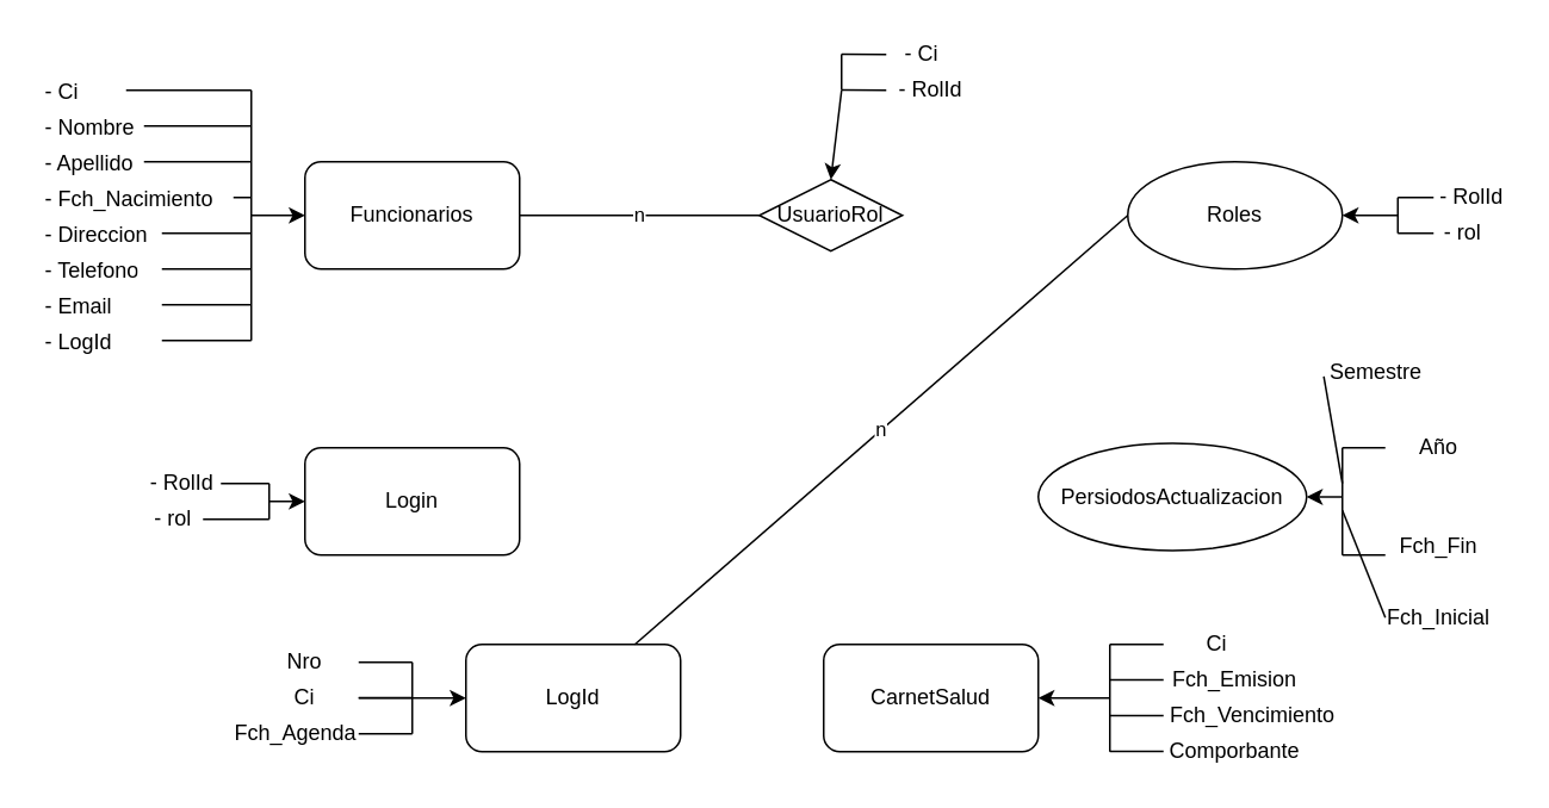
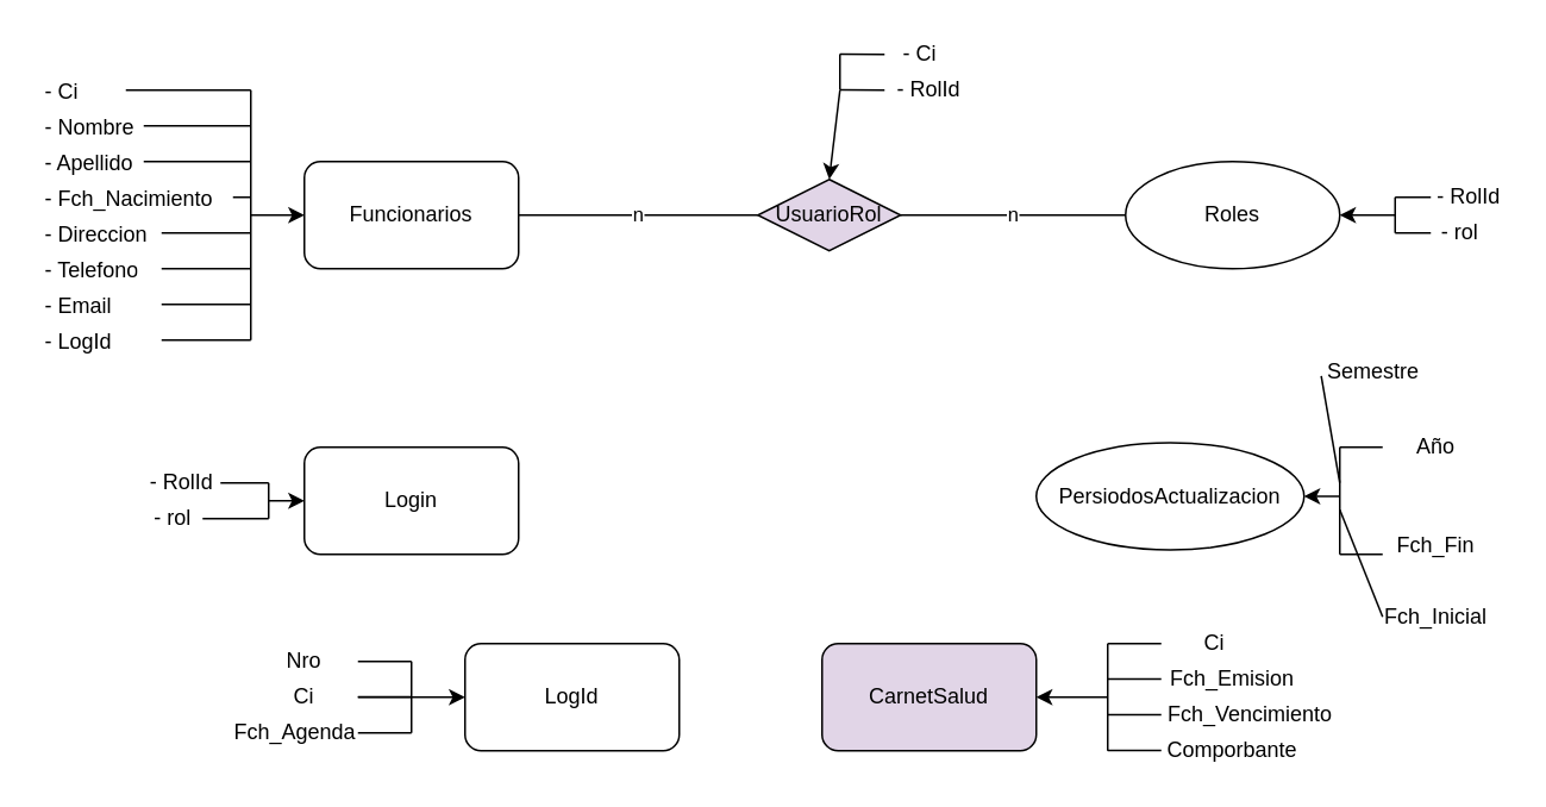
- <mxCell id="33" value="UsuarioRol" style="rhombus;whiteSpace=wrap;html=1;" vertex="1" parent="1"><mxGeometry x="424" y="100" width="80" height="40" as="geometry" /></mxCell>
+ <mxCell id="33" value="UsuarioRol" style="rhombus;whiteSpace=wrap;html=1;fillColor=#e1d5e7;" vertex="1" parent="1"><mxGeometry x="424" y="100" width="80" height="40" as="geometry" /></mxCell>
- <mxCell id="35" value="n" style="endArrow=none;html=1;rounded=0;exitX=0;exitY=0.5;exitDx=0;exitDy=0;" edge="1" parent="1" source="4" target="3"><mxGeometry width="50" height="50" relative="1" as="geometry"><mxPoint x="580" y="240" as="sourcePoint" /><mxPoint x="630" y="190" as="targetPoint" /></mxGeometry></mxCell>
+ <mxCell id="35" value="n" style="endArrow=none;html=1;rounded=0;entryX=1;entryY=0.5;entryDx=0;entryDy=0;exitX=0;exitY=0.5;exitDx=0;exitDy=0;" edge="1" parent="1" source="4" target="33"><mxGeometry width="50" height="50" relative="1" as="geometry"><mxPoint x="580" y="240" as="sourcePoint" /><mxPoint x="630" y="190" as="targetPoint" /></mxGeometry></mxCell>
- <mxCell id="5" value="CarnetSalud" style="rounded=1;whiteSpace=wrap;html=1;" vertex="1" parent="1"><mxGeometry x="460" y="360" width="120" height="60" as="geometry" /></mxCell>
+ <mxCell id="5" value="CarnetSalud" style="rounded=1;whiteSpace=wrap;html=1;fillColor=#e1d5e7;" vertex="1" parent="1"><mxGeometry x="460" y="360" width="120" height="60" as="geometry" /></mxCell>
